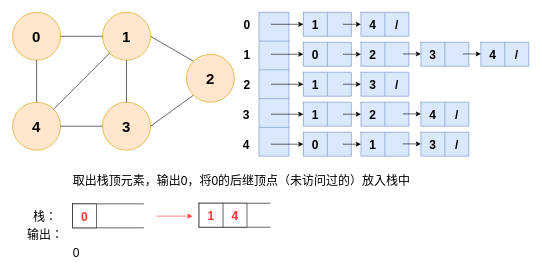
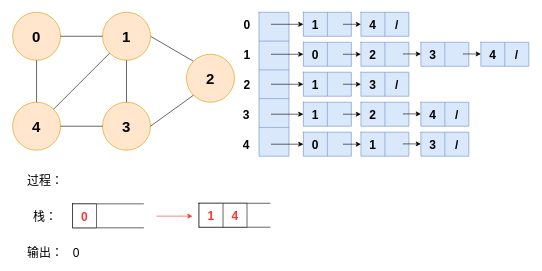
+ <mxCell id="102" value="过程：" style="text;html=1;strokeColor=none;fillColor=none;align=center;verticalAlign=middle;whiteSpace=wrap;rounded=0;fontSize=20;" vertex="1" parent="1"><mxGeometry x="40" y="290" width="69" height="20" as="geometry" /></mxCell>
- <mxCell id="103" value="取出栈顶元素，输出0，将0的后继顶点（未访问过的）放入栈中" style="text;html=1;strokeColor=none;fillColor=none;align=left;verticalAlign=middle;whiteSpace=wrap;rounded=0;fontSize=20;" vertex="1" parent="1"><mxGeometry x="119" y="290" width="661" height="20" as="geometry" /></mxCell>
- <mxCell id="101" value="输出：" style="text;html=1;strokeColor=none;fillColor=none;align=center;verticalAlign=middle;whiteSpace=wrap;rounded=0;fontSize=20;" vertex="1" parent="1"><mxGeometry x="40" y="380" width="69" height="20" as="geometry" /></mxCell>
+ <mxCell id="101" value="输出：" style="text;html=1;strokeColor=none;fillColor=none;align=center;verticalAlign=middle;whiteSpace=wrap;rounded=0;fontSize=20;" vertex="1" parent="1"><mxGeometry x="40" y="410" width="69" height="20" as="geometry" /></mxCell>
